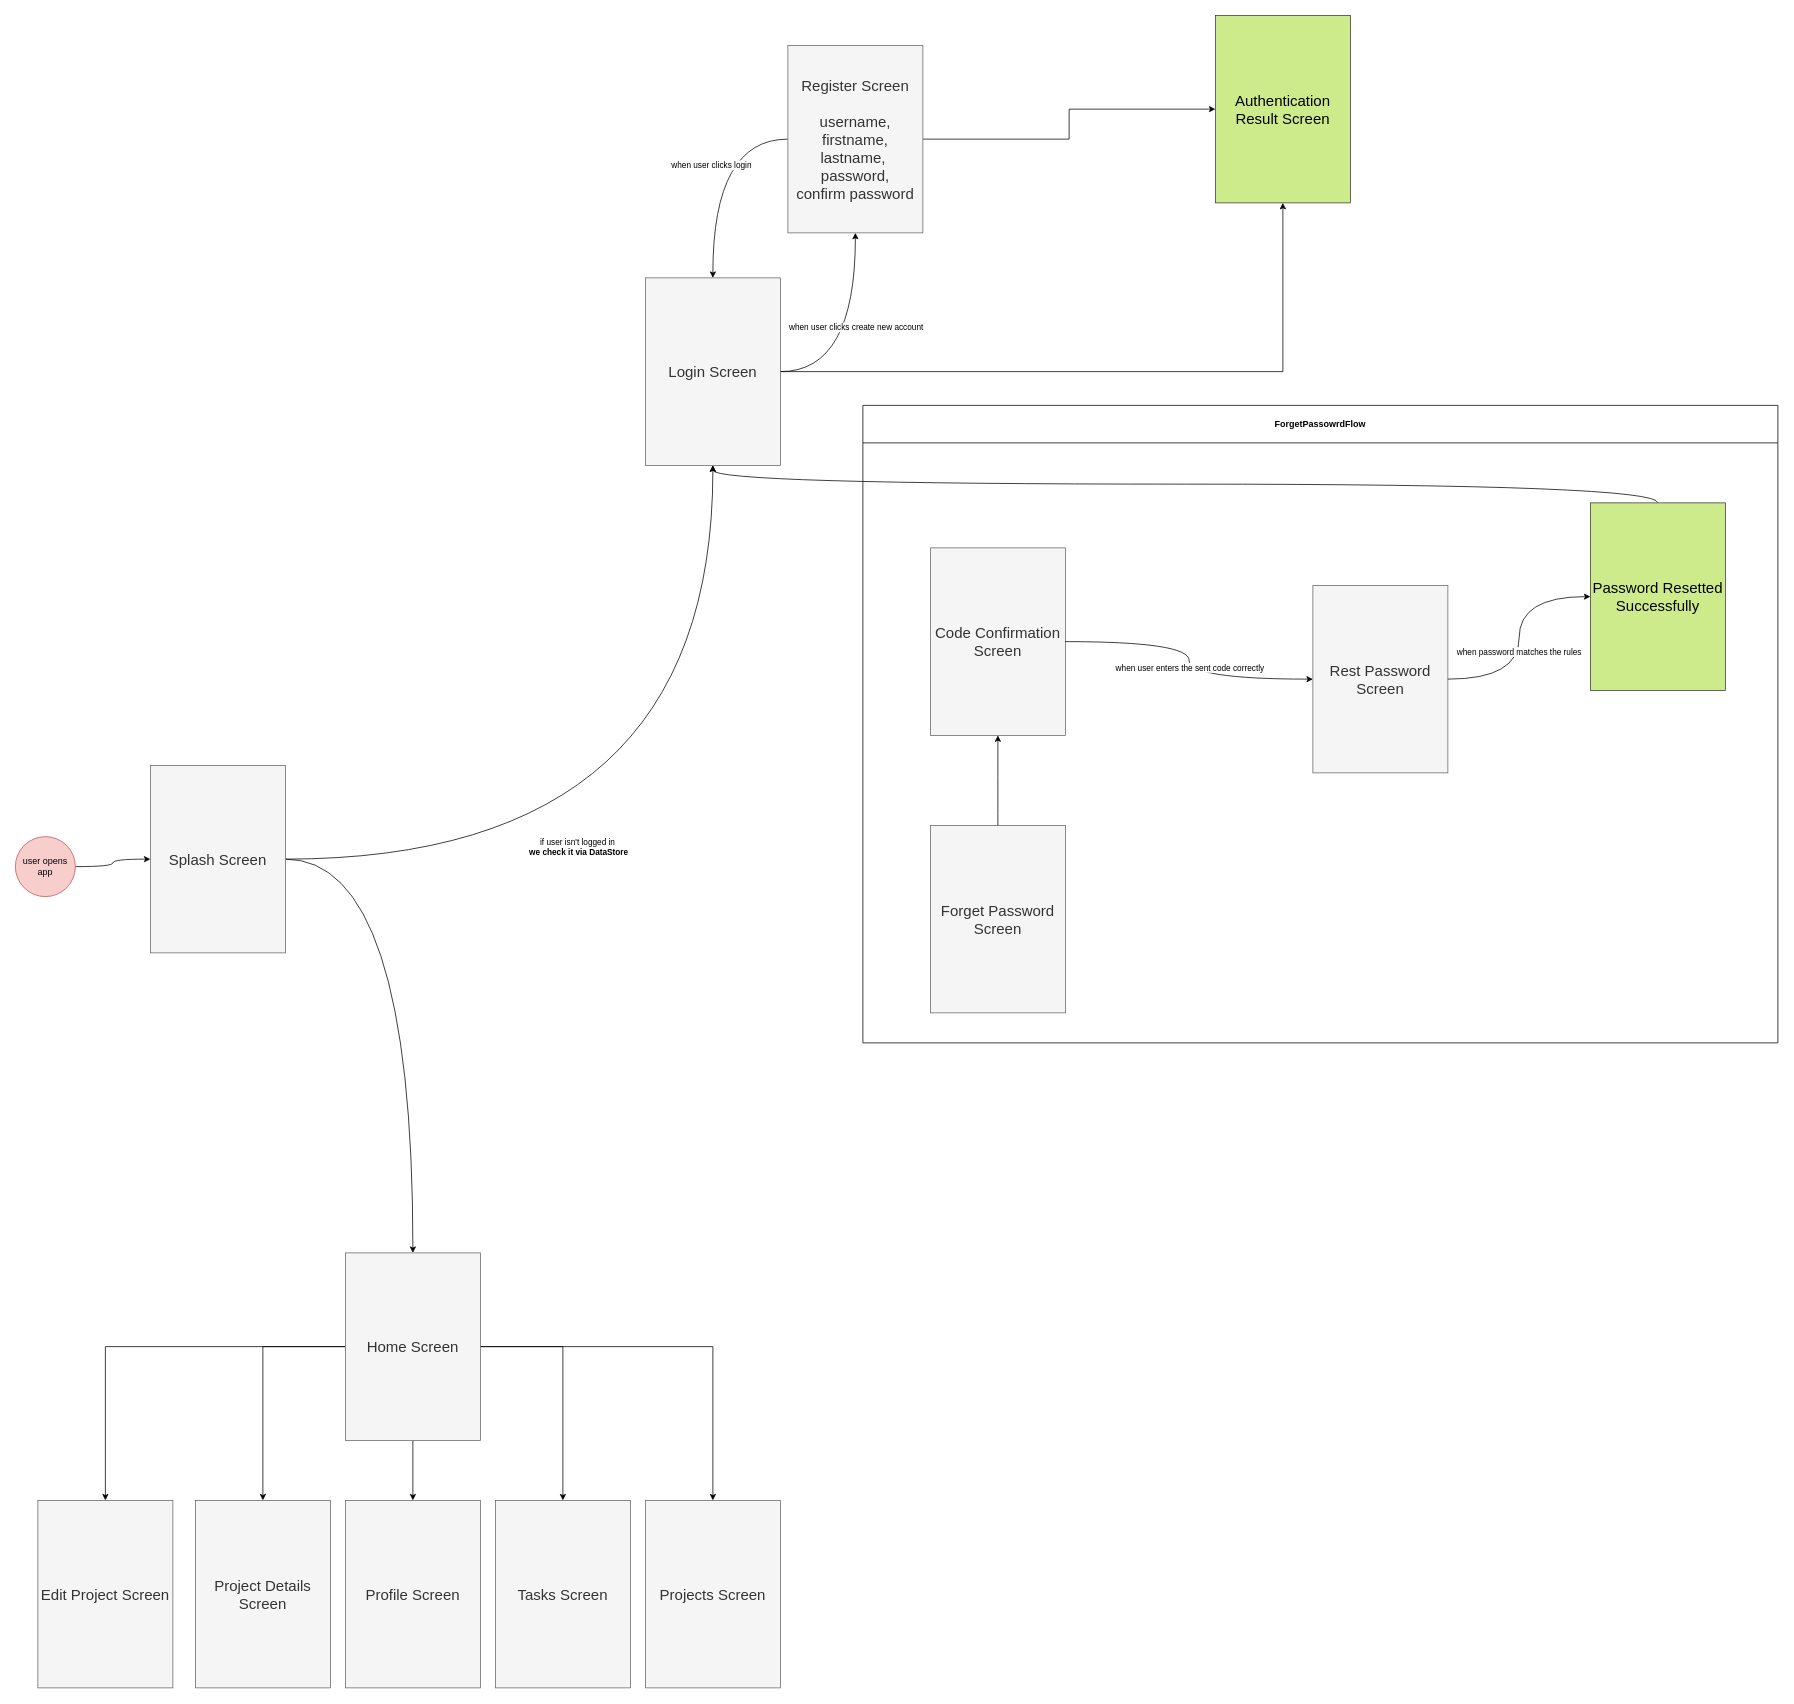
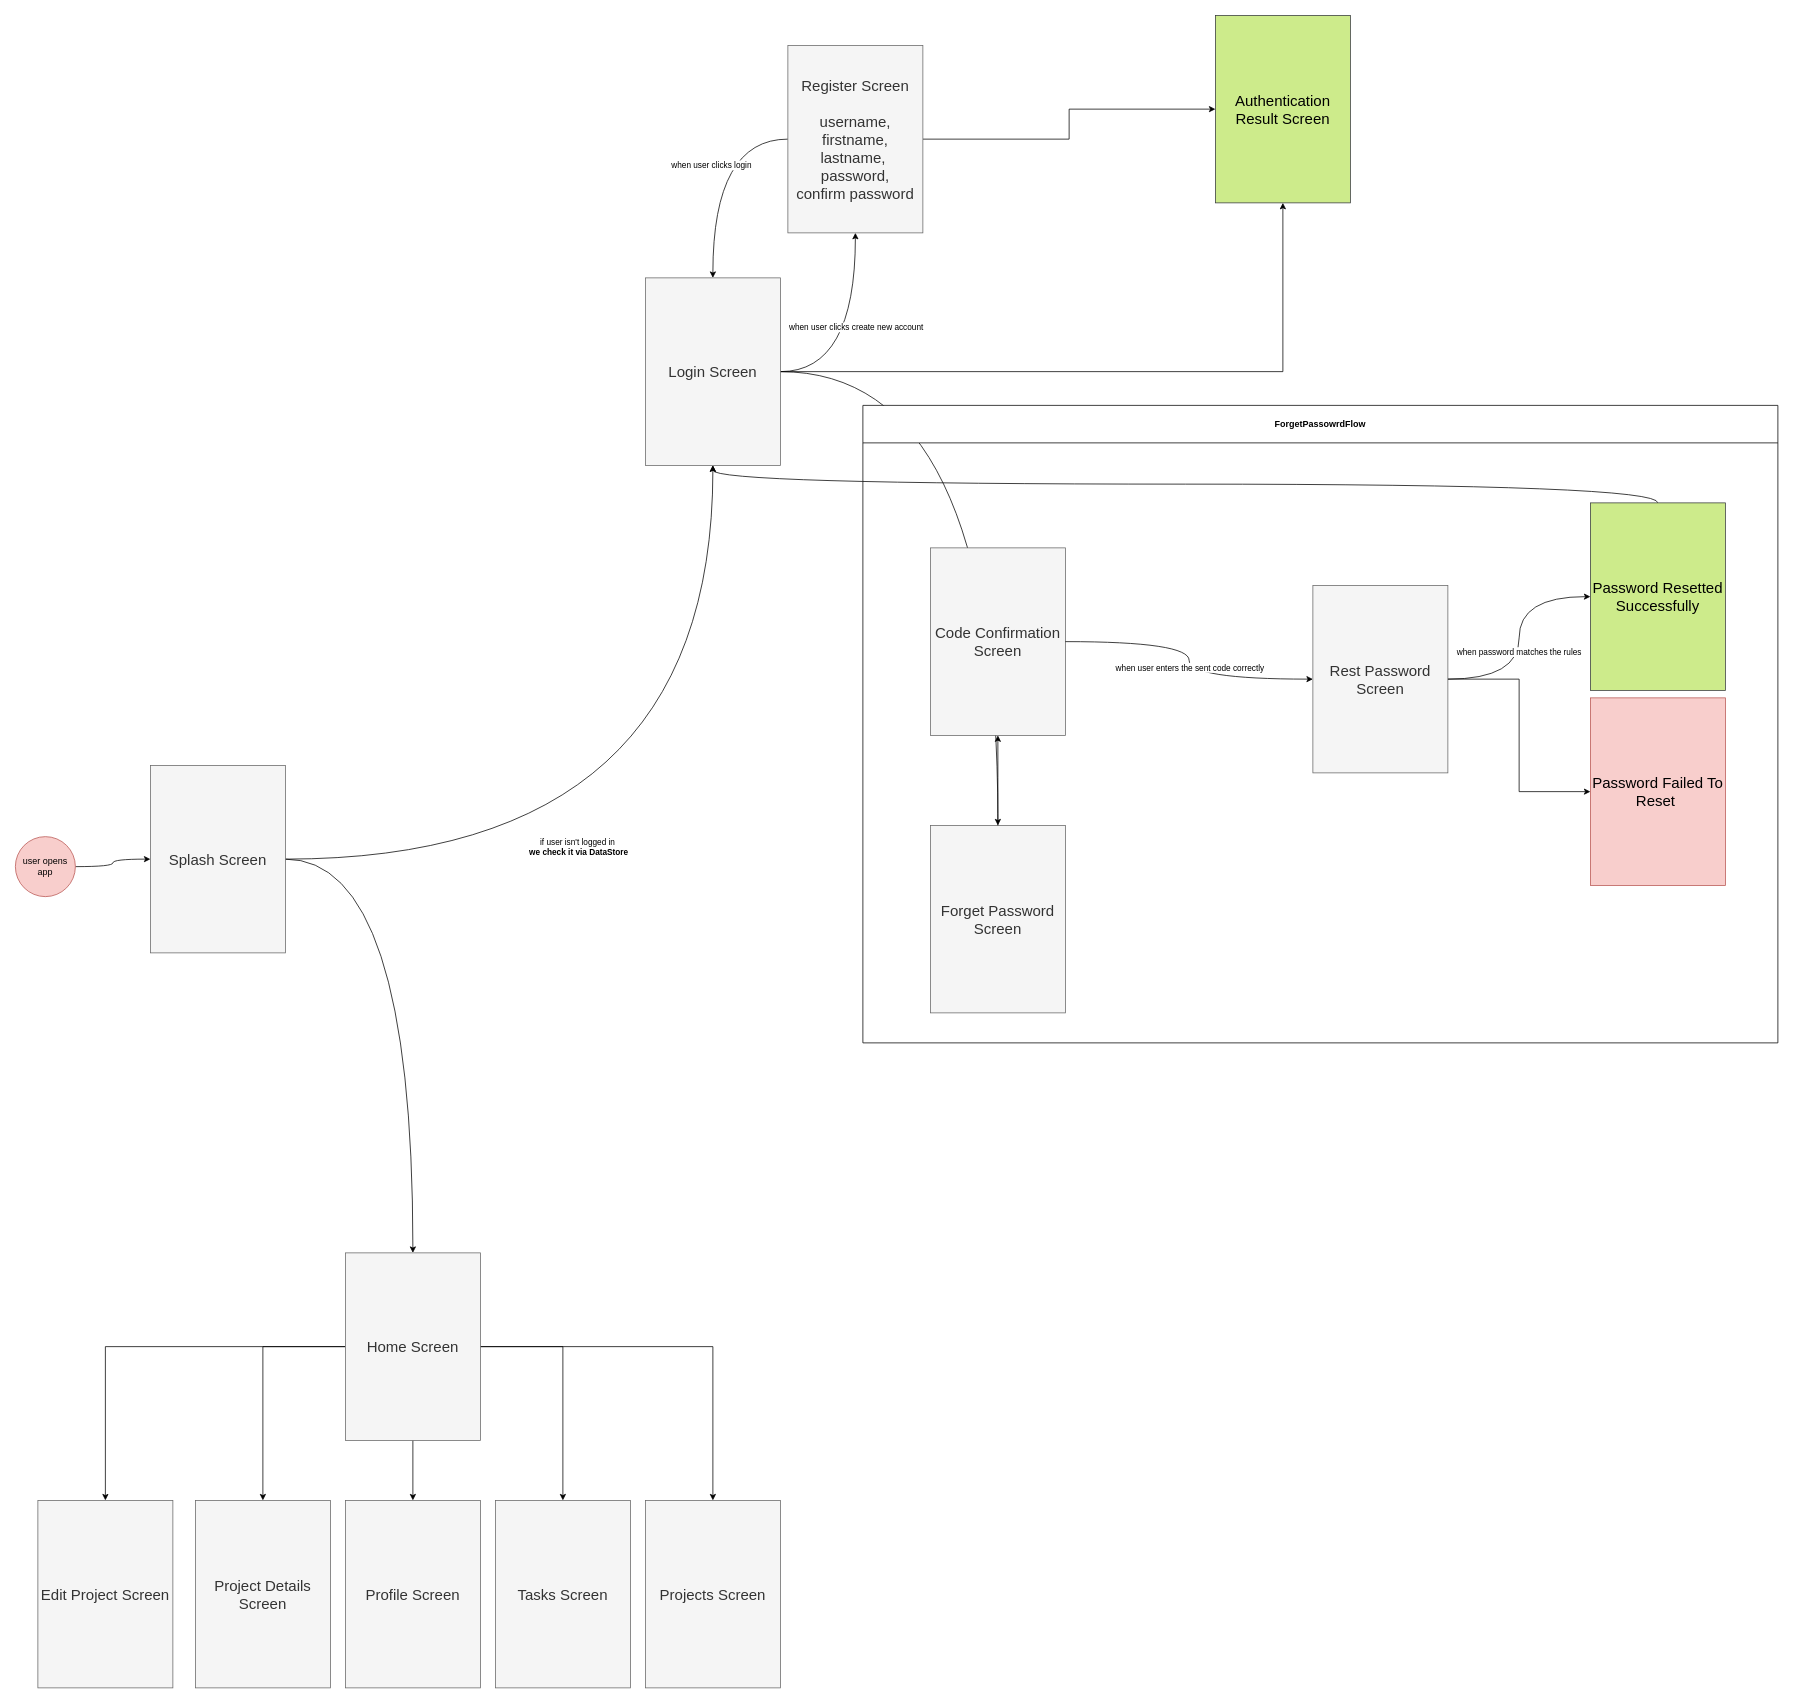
+ <mxCell id="10" style="edgeStyle=orthogonalEdgeStyle;rounded=0;orthogonalLoop=1;jettySize=auto;html=1;curved=1;" parent="1" source="12" target="26" edge="1"><mxGeometry relative="1" as="geometry" /></mxCell>
+ <mxCell id="28" style="edgeStyle=orthogonalEdgeStyle;rounded=0;orthogonalLoop=1;jettySize=auto;html=1;" parent="25" source="29" target="36" edge="1"><mxGeometry relative="1" as="geometry" /></mxCell>
+ <mxCell id="36" value="&lt;span style=&quot;font-size: 20px;&quot;&gt;Password Failed To Reset&amp;nbsp;&lt;/span&gt;" style="rounded=0;whiteSpace=wrap;html=1;fillColor=#f8cecc;strokeColor=#b85450;" parent="25" vertex="1"><mxGeometry x="970" y="390" width="180" height="250" as="geometry" /></mxCell>
